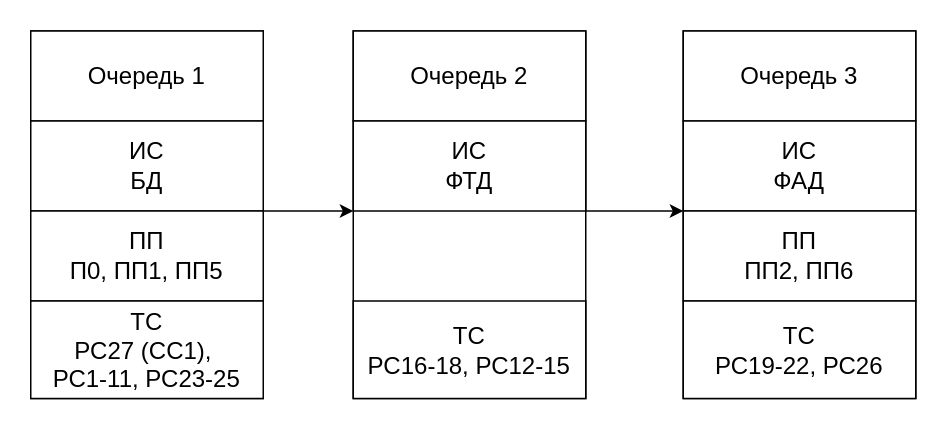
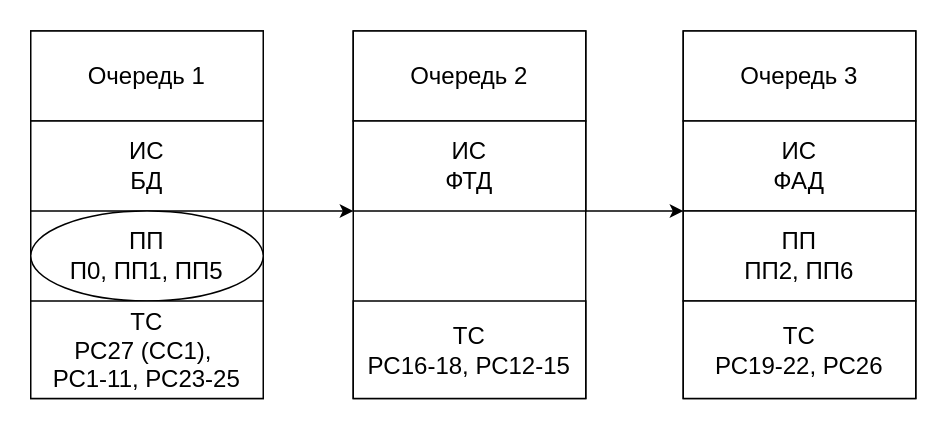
- <mxCell id="5" value="&lt;font style=&quot;&quot;&gt;&lt;span style=&quot;font-size: 16px;&quot;&gt;ПП&lt;/span&gt;&lt;br&gt;&lt;font style=&quot;font-size: 16px;&quot;&gt;П0, ПП1, ПП5&lt;/font&gt;&lt;br&gt;&lt;/font&gt;" style="rounded=0;whiteSpace=wrap;html=1;" parent="1" vertex="1"><mxGeometry x="20" y="140" width="155" height="60" as="geometry" /></mxCell>
+ <mxCell id="5" value="&lt;font style=&quot;&quot;&gt;&lt;span style=&quot;font-size: 16px;&quot;&gt;ПП&lt;/span&gt;&lt;br&gt;&lt;font style=&quot;font-size: 16px;&quot;&gt;П0, ПП1, ПП5&lt;/font&gt;&lt;br&gt;&lt;/font&gt;" style="ellipse;whiteSpace=wrap;html=1;" parent="1" vertex="1"><mxGeometry x="20" y="140" width="155" height="60" as="geometry" /></mxCell>
